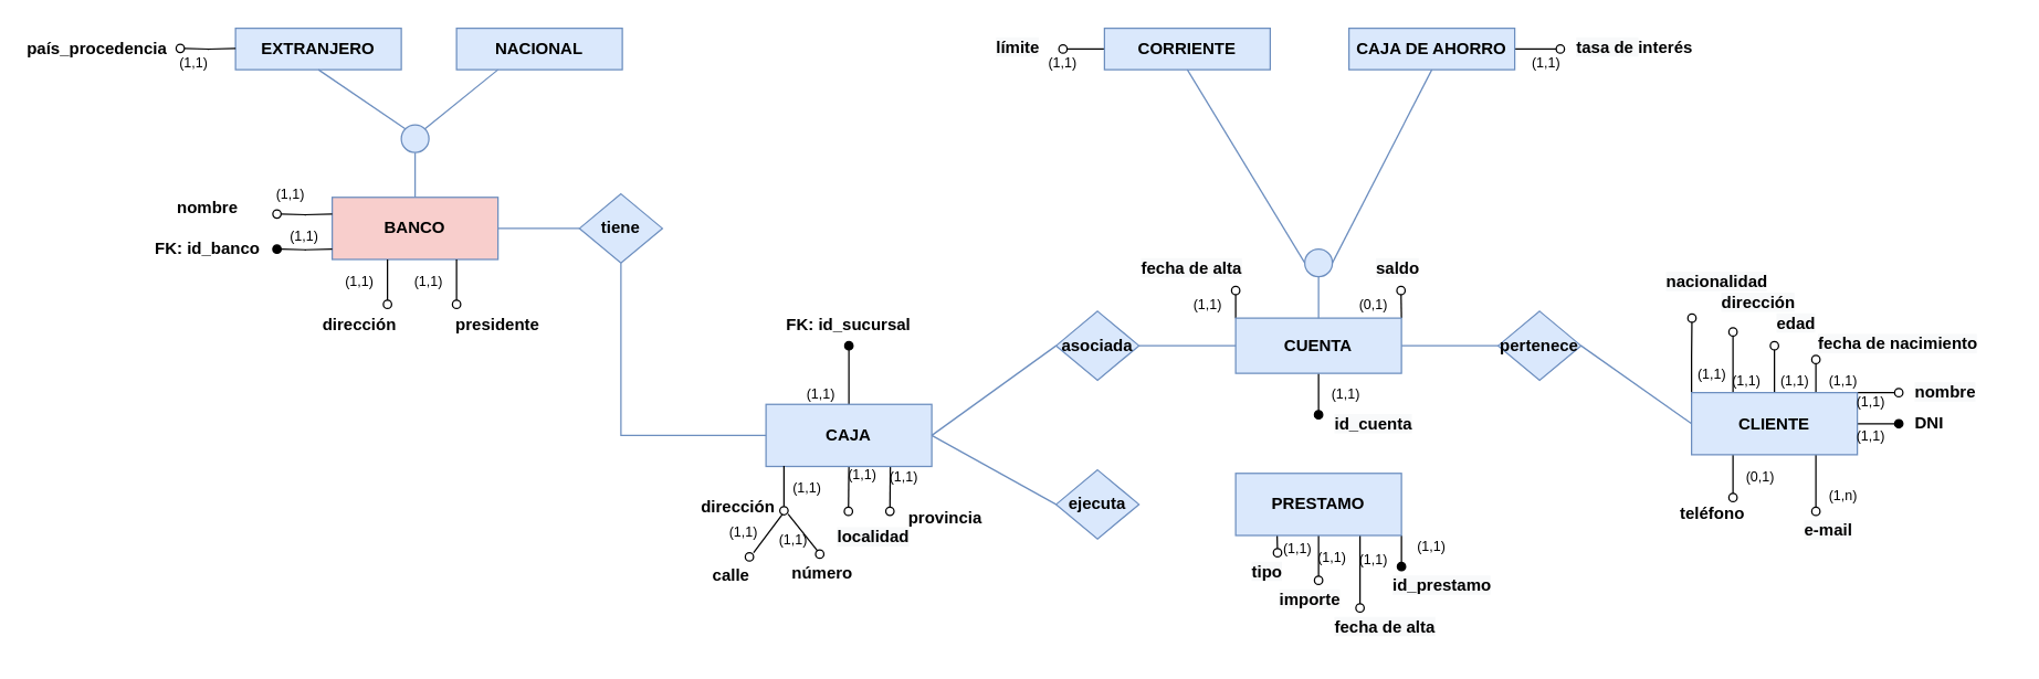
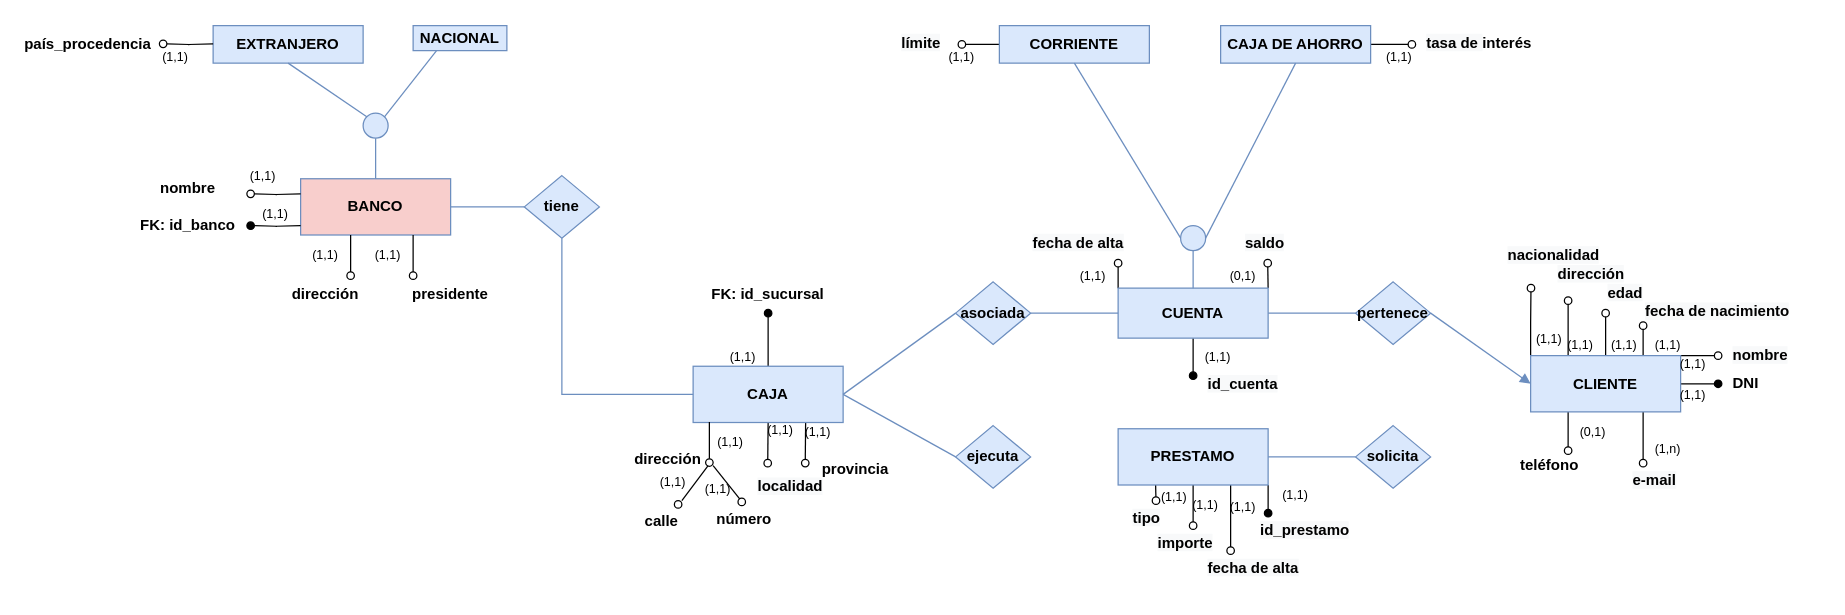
- <mxCell id="35" value="NACIONAL" style="rounded=0;whiteSpace=wrap;html=1;fillColor=#dae8fc;strokeColor=#6c8ebf;fontStyle=1" parent="1" vertex="1"><mxGeometry x="330" y="20" width="120" height="30" as="geometry" /></mxCell>
+ <mxCell id="35" value="NACIONAL" style="rounded=0;whiteSpace=wrap;html=1;fillColor=#dae8fc;strokeColor=#6c8ebf;fontStyle=1" parent="1" vertex="1"><mxGeometry x="330" y="20" width="75" height="20" as="geometry" /></mxCell>
- <mxCell id="51" value="" style="endArrow=none;html=1;rounded=0;exitX=1;exitY=0.5;exitDx=0;exitDy=0;entryX=0;entryY=0.5;entryDx=0;entryDy=0;fillColor=#dae8fc;strokeColor=#6c8ebf;fontStyle=1" parent="1" source="30" target="10" edge="1"><mxGeometry width="50" height="50" relative="1" as="geometry"><mxPoint x="684" y="325" as="sourcePoint" /><mxPoint x="774" y="260" as="targetPoint" /></mxGeometry></mxCell>
+ <mxCell id="51" value="" style="endArrow=block;html=1;rounded=0;exitX=1;exitY=0.5;exitDx=0;exitDy=0;entryX=0;entryY=0.5;entryDx=0;entryDy=0;fillColor=#dae8fc;strokeColor=#6c8ebf;fontStyle=1;" parent="1" source="30" target="10" edge="1"><mxGeometry width="50" height="50" relative="1" as="geometry"><mxPoint x="684" y="325" as="sourcePoint" /><mxPoint x="774" y="260" as="targetPoint" /></mxGeometry></mxCell>
+ <mxCell id="16" style="edgeStyle=orthogonalEdgeStyle;rounded=0;orthogonalLoop=1;jettySize=auto;html=1;entryX=0;entryY=0.5;entryDx=0;entryDy=0;endArrow=none;endFill=0;fillColor=#dae8fc;strokeColor=#6c8ebf;fontStyle=1" parent="1" source="21" target="34" edge="1"><mxGeometry relative="1" as="geometry" /></mxCell>
+ <mxCell id="34" value="solicita" style="rhombus;whiteSpace=wrap;html=1;fillColor=#dae8fc;strokeColor=#6c8ebf;fontStyle=1" parent="1" vertex="1"><mxGeometry x="1084" y="340" width="60" height="50" as="geometry" /></mxCell>
